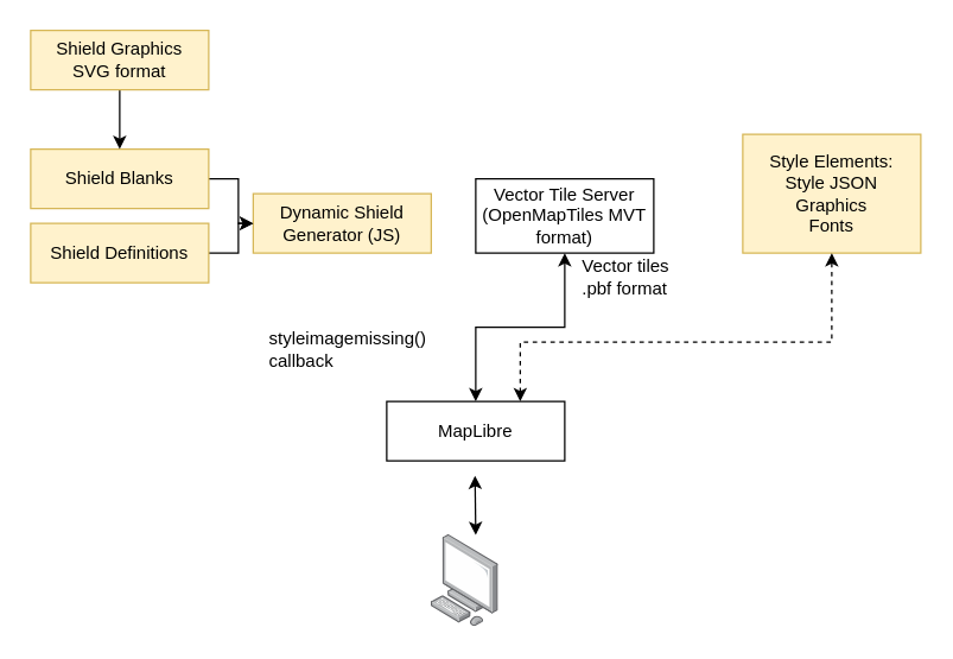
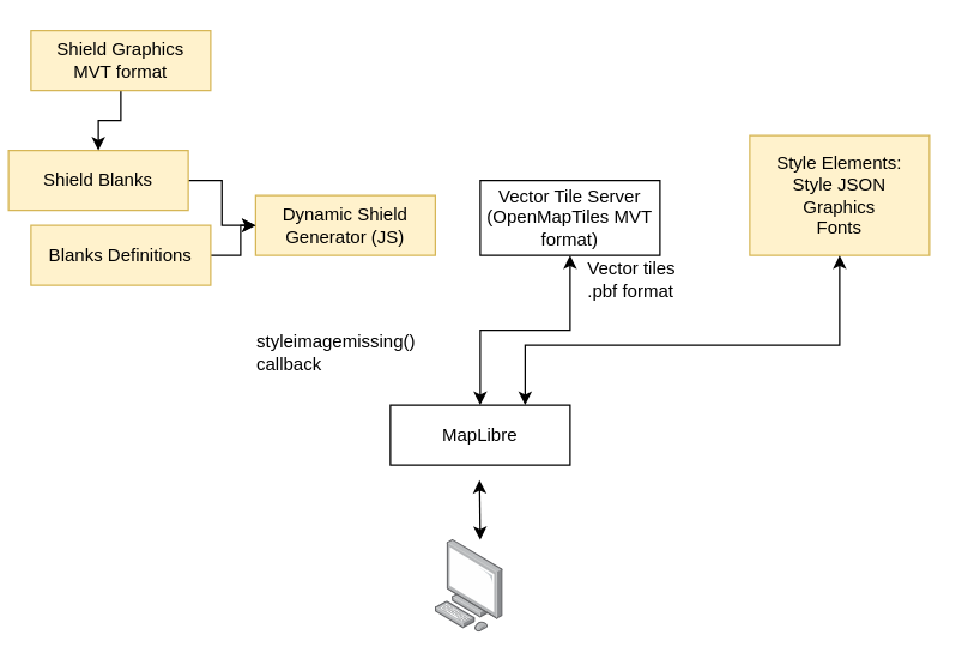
- <mxCell id="14" value="Shield Graphics&lt;br&gt;SVG format" style="rounded=0;whiteSpace=wrap;html=1;fillColor=#fff2cc;strokeColor=#d6b656;" parent="1" vertex="1"><mxGeometry x="20" y="20" width="120" height="40" as="geometry" /></mxCell>
+ <mxCell id="14" value="Shield Graphics&lt;br&gt;MVT format" style="rounded=0;whiteSpace=wrap;html=1;fillColor=#fff2cc;strokeColor=#d6b656;" parent="1" vertex="1"><mxGeometry x="20" y="20" width="120" height="40" as="geometry" /></mxCell>
- <mxCell id="10" value="Shield Blanks" style="rounded=0;whiteSpace=wrap;html=1;fillColor=#fff2cc;strokeColor=#d6b656;" parent="1" vertex="1"><mxGeometry x="20" y="100" width="120" height="40" as="geometry" /></mxCell>
+ <mxCell id="10" value="Shield Blanks" style="rounded=0;whiteSpace=wrap;html=1;fillColor=#fff2cc;strokeColor=#d6b656;" parent="1" vertex="1"><mxGeometry x="5" y="100" width="120" height="40" as="geometry" /></mxCell>
- <mxCell id="8" value="Shield Definitions" style="rounded=0;whiteSpace=wrap;html=1;fillColor=#fff2cc;strokeColor=#d6b656;" parent="1" vertex="1"><mxGeometry x="20" y="150" width="120" height="40" as="geometry" /></mxCell>
+ <mxCell id="8" value="Blanks Definitions" style="rounded=0;whiteSpace=wrap;html=1;fillColor=#fff2cc;strokeColor=#d6b656;" parent="1" vertex="1"><mxGeometry x="20" y="150" width="120" height="40" as="geometry" /></mxCell>
- <mxCell id="16" value="" style="endArrow=classic;startArrow=classic;html=1;rounded=0;entryX=0.5;entryY=1;entryDx=0;entryDy=0;exitX=0.75;exitY=0;exitDx=0;exitDy=0;dashed=1;" parent="1" source="4" target="5" edge="1"><mxGeometry width="50" height="50" relative="1" as="geometry"><mxPoint x="340" y="320" as="sourcePoint" /><mxPoint x="390" y="270" as="targetPoint" /><Array as="points"><mxPoint x="350" y="230" /><mxPoint x="560" y="230" /></Array></mxGeometry></mxCell>
+ <mxCell id="16" value="" style="endArrow=classic;startArrow=classic;html=1;rounded=0;entryX=0.5;entryY=1;entryDx=0;entryDy=0;exitX=0.75;exitY=0;exitDx=0;exitDy=0;" parent="1" source="4" target="5" edge="1"><mxGeometry width="50" height="50" relative="1" as="geometry"><mxPoint x="340" y="320" as="sourcePoint" /><mxPoint x="390" y="270" as="targetPoint" /><Array as="points"><mxPoint x="350" y="230" /><mxPoint x="560" y="230" /></Array></mxGeometry></mxCell>
- <mxCell id="15" value="styleimagemissing()&lt;br&gt;callback" style="text;html=1;resizable=0;autosize=1;align=left;verticalAlign=middle;points=[];fillColor=none;strokeColor=none;rounded=0;" parent="1" vertex="1"><mxGeometry x="179" y="220" width="120" height="30" as="geometry" /></mxCell>
+ <mxCell id="15" value="styleimagemissing()&lt;br&gt;callback" style="text;html=1;resizable=0;autosize=1;align=left;verticalAlign=middle;points=[];fillColor=none;strokeColor=none;rounded=0;" parent="1" vertex="1"><mxGeometry x="169" y="220" width="120" height="30" as="geometry" /></mxCell>
